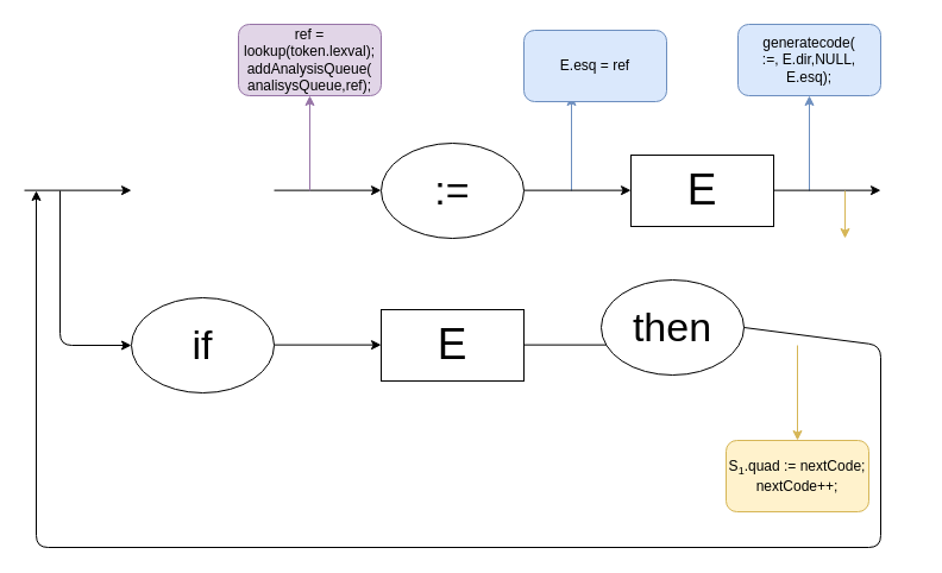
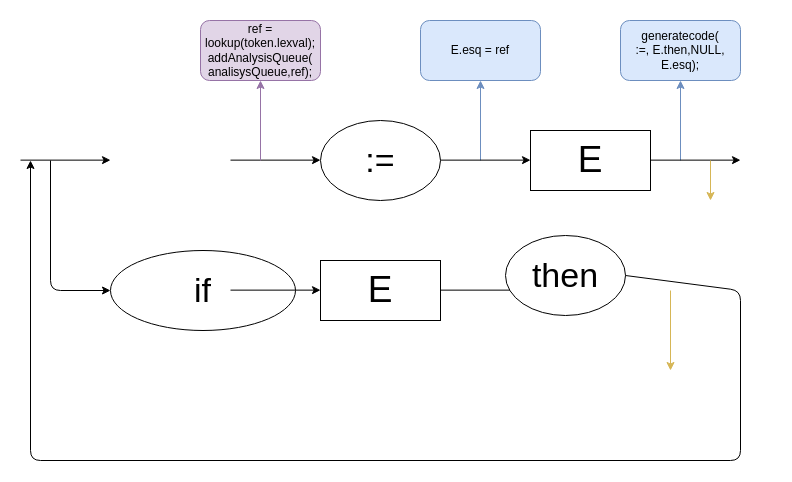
- <mxCell id="7" value="generatecode(&lt;br&gt;:=, E.dir,NULL, E.esq);" style="rounded=1;whiteSpace=wrap;html=1;fillColor=#dae8fc;strokeColor=#6c8ebf;" parent="2" vertex="1"><mxGeometry x="600" width="120" height="60" as="geometry" /></mxCell>
+ <mxCell id="7" value="generatecode(&lt;br&gt;:=, E.then,NULL, E.esq);" style="rounded=1;whiteSpace=wrap;html=1;fillColor=#dae8fc;strokeColor=#6c8ebf;" parent="2" vertex="1"><mxGeometry x="600" width="120" height="60" as="geometry" /></mxCell>
- <mxCell id="5" value="E.esq = ref" style="rounded=1;whiteSpace=wrap;html=1;fillColor=#dae8fc;strokeColor=#6c8ebf;" parent="2" vertex="1"><mxGeometry x="420" y="5" width="120" height="60" as="geometry" /></mxCell>
+ <mxCell id="5" value="E.esq = ref" style="rounded=1;whiteSpace=wrap;html=1;fillColor=#dae8fc;strokeColor=#6c8ebf;" parent="2" vertex="1"><mxGeometry x="400" width="120" height="60" as="geometry" /></mxCell>
- <mxCell id="15" value="&lt;font style=&quot;font-size: 34px&quot;&gt;if&lt;/font&gt;" style="ellipse;whiteSpace=wrap;html=1;" parent="2" vertex="1"><mxGeometry x="90" y="230" width="120" height="80" as="geometry" /></mxCell>
+ <mxCell id="15" value="&lt;font style=&quot;font-size: 34px&quot;&gt;if&lt;/font&gt;" style="ellipse;whiteSpace=wrap;html=1;" parent="2" vertex="1"><mxGeometry x="90" y="230" width="185" height="80" as="geometry" /></mxCell>
- <mxCell id="23" value="S&lt;sub&gt;&lt;font style=&quot;font-size: 9px&quot;&gt;1&lt;/font&gt;&lt;/sub&gt;.quad := nextCode; nextCode++;" style="rounded=1;whiteSpace=wrap;html=1;fillColor=#fff2cc;strokeColor=#d6b656;" parent="2" vertex="1"><mxGeometry x="590" y="350" width="120" height="60" as="geometry" /></mxCell>
